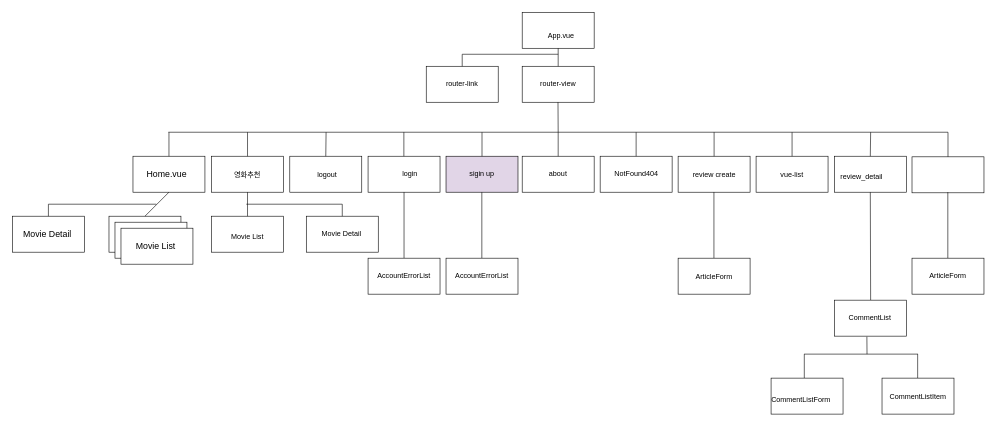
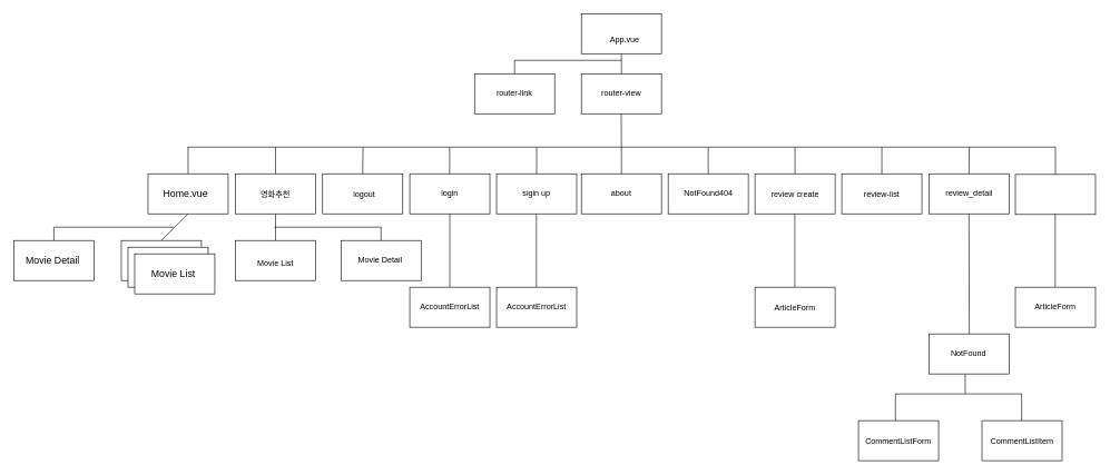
- <mxCell id="17" value="login" style="text;html=1;strokeColor=none;fillColor=none;align=center;verticalAlign=middle;whiteSpace=wrap;rounded=0;" parent="1" vertex="1"><mxGeometry x="648" y="275" width="70" height="30" as="geometry" /></mxCell>
+ <mxCell id="17" value="login" style="text;html=1;strokeColor=none;fillColor=none;align=center;verticalAlign=middle;whiteSpace=wrap;rounded=0;" parent="1" vertex="1"><mxGeometry x="638" y="275" width="70" height="30" as="geometry" /></mxCell>
- <mxCell id="15" value="sigin up" style="rounded=0;whiteSpace=wrap;html=1;fillColor=#e1d5e7;" parent="1" vertex="1"><mxGeometry x="743" y="260" width="120" height="60" as="geometry" /></mxCell>
+ <mxCell id="15" value="sigin up" style="rounded=0;whiteSpace=wrap;html=1;" parent="1" vertex="1"><mxGeometry x="743" y="260" width="120" height="60" as="geometry" /></mxCell>
- <mxCell id="52" value="vue-list" style="text;html=1;strokeColor=none;fillColor=none;align=center;verticalAlign=middle;whiteSpace=wrap;rounded=0;" parent="1" vertex="1"><mxGeometry x="1285" y="276" width="70" height="30" as="geometry" /></mxCell>
+ <mxCell id="52" value="review-list" style="text;html=1;strokeColor=none;fillColor=none;align=center;verticalAlign=middle;whiteSpace=wrap;rounded=0;" parent="1" vertex="1"><mxGeometry x="1285" y="276" width="70" height="30" as="geometry" /></mxCell>
- <mxCell id="53" value="review_detail" style="text;html=1;strokeColor=none;fillColor=none;align=center;verticalAlign=middle;whiteSpace=wrap;rounded=0;" parent="1" vertex="1"><mxGeometry x="1401" y="280" width="70" height="30" as="geometry" /></mxCell>
+ <mxCell id="53" value="review_detail" style="text;html=1;strokeColor=none;fillColor=none;align=center;verticalAlign=middle;whiteSpace=wrap;rounded=0;" parent="1" vertex="1"><mxGeometry x="1416" y="275" width="70" height="30" as="geometry" /></mxCell>
- <mxCell id="77" value="CommentList" style="text;html=1;strokeColor=none;fillColor=none;align=center;verticalAlign=middle;whiteSpace=wrap;rounded=0;" parent="1" vertex="1"><mxGeometry x="1415" y="515" width="70" height="30" as="geometry" /></mxCell>
+ <mxCell id="77" value="NotFound" style="text;html=1;strokeColor=none;fillColor=none;align=center;verticalAlign=middle;whiteSpace=wrap;rounded=0;" parent="1" vertex="1"><mxGeometry x="1415" y="515" width="70" height="30" as="geometry" /></mxCell>
- <mxCell id="75" value="CommentListForm" style="text;html=1;strokeColor=none;fillColor=none;align=center;verticalAlign=middle;whiteSpace=wrap;rounded=0;" parent="1" vertex="1"><mxGeometry x="1300" y="651" width="70" height="30" as="geometry" /></mxCell>
+ <mxCell id="75" value="CommentListForm" style="text;html=1;strokeColor=none;fillColor=none;align=center;verticalAlign=middle;whiteSpace=wrap;rounded=0;" parent="1" vertex="1"><mxGeometry x="1310" y="646" width="70" height="30" as="geometry" /></mxCell>
